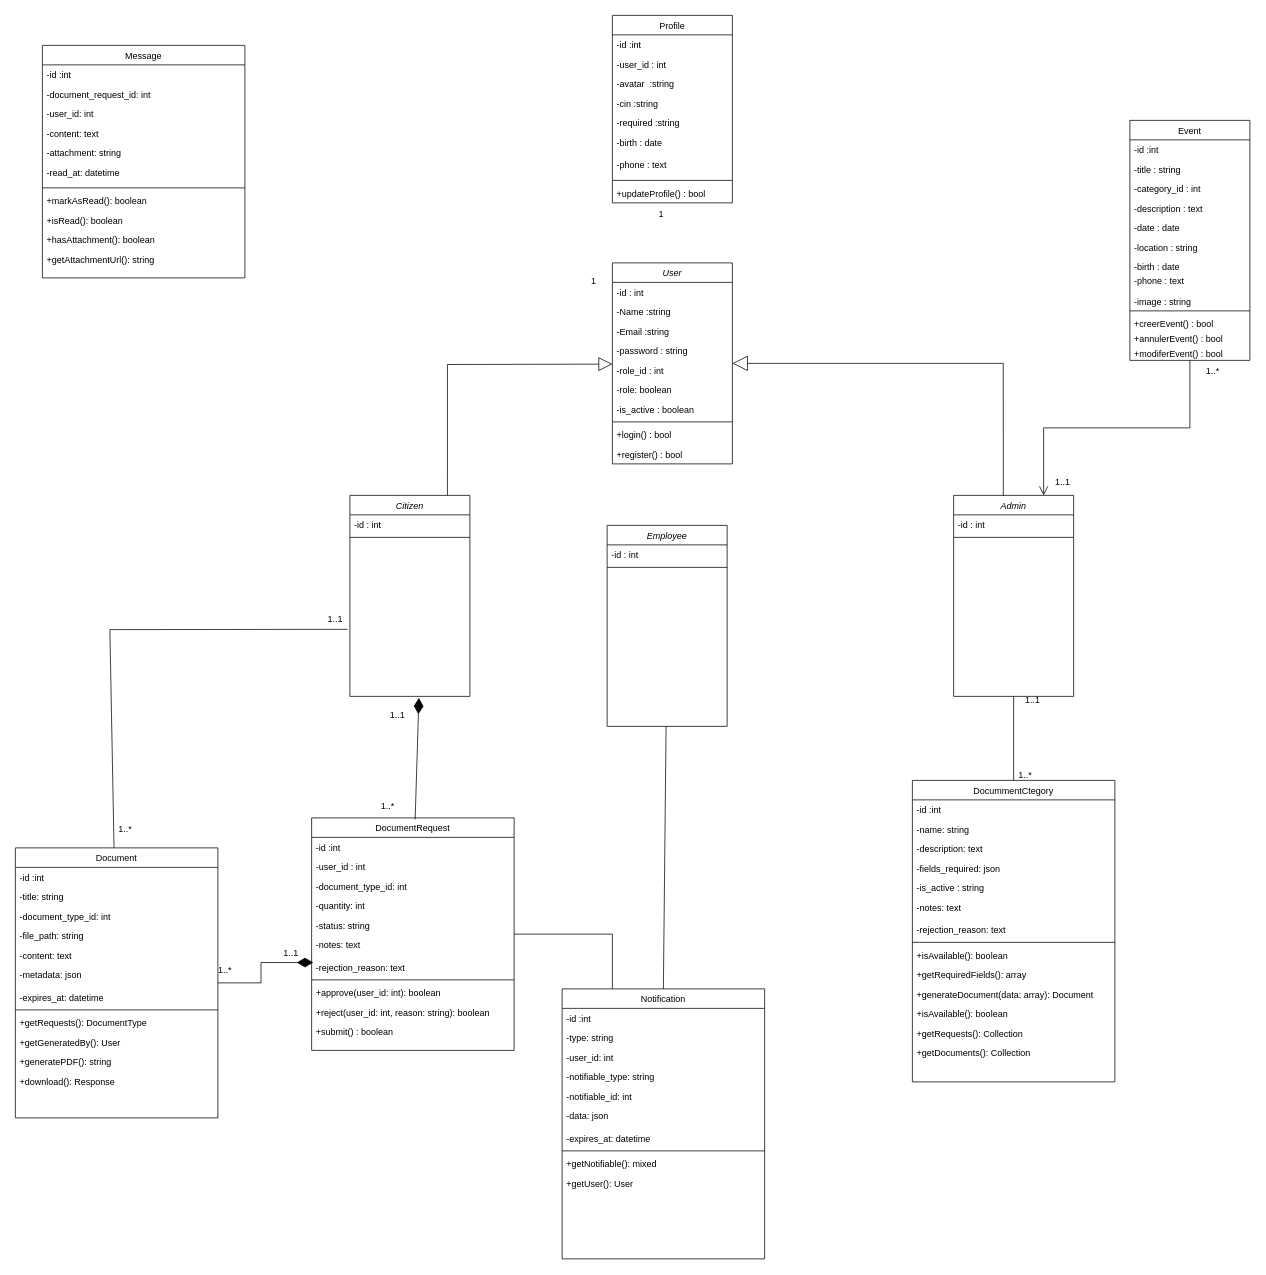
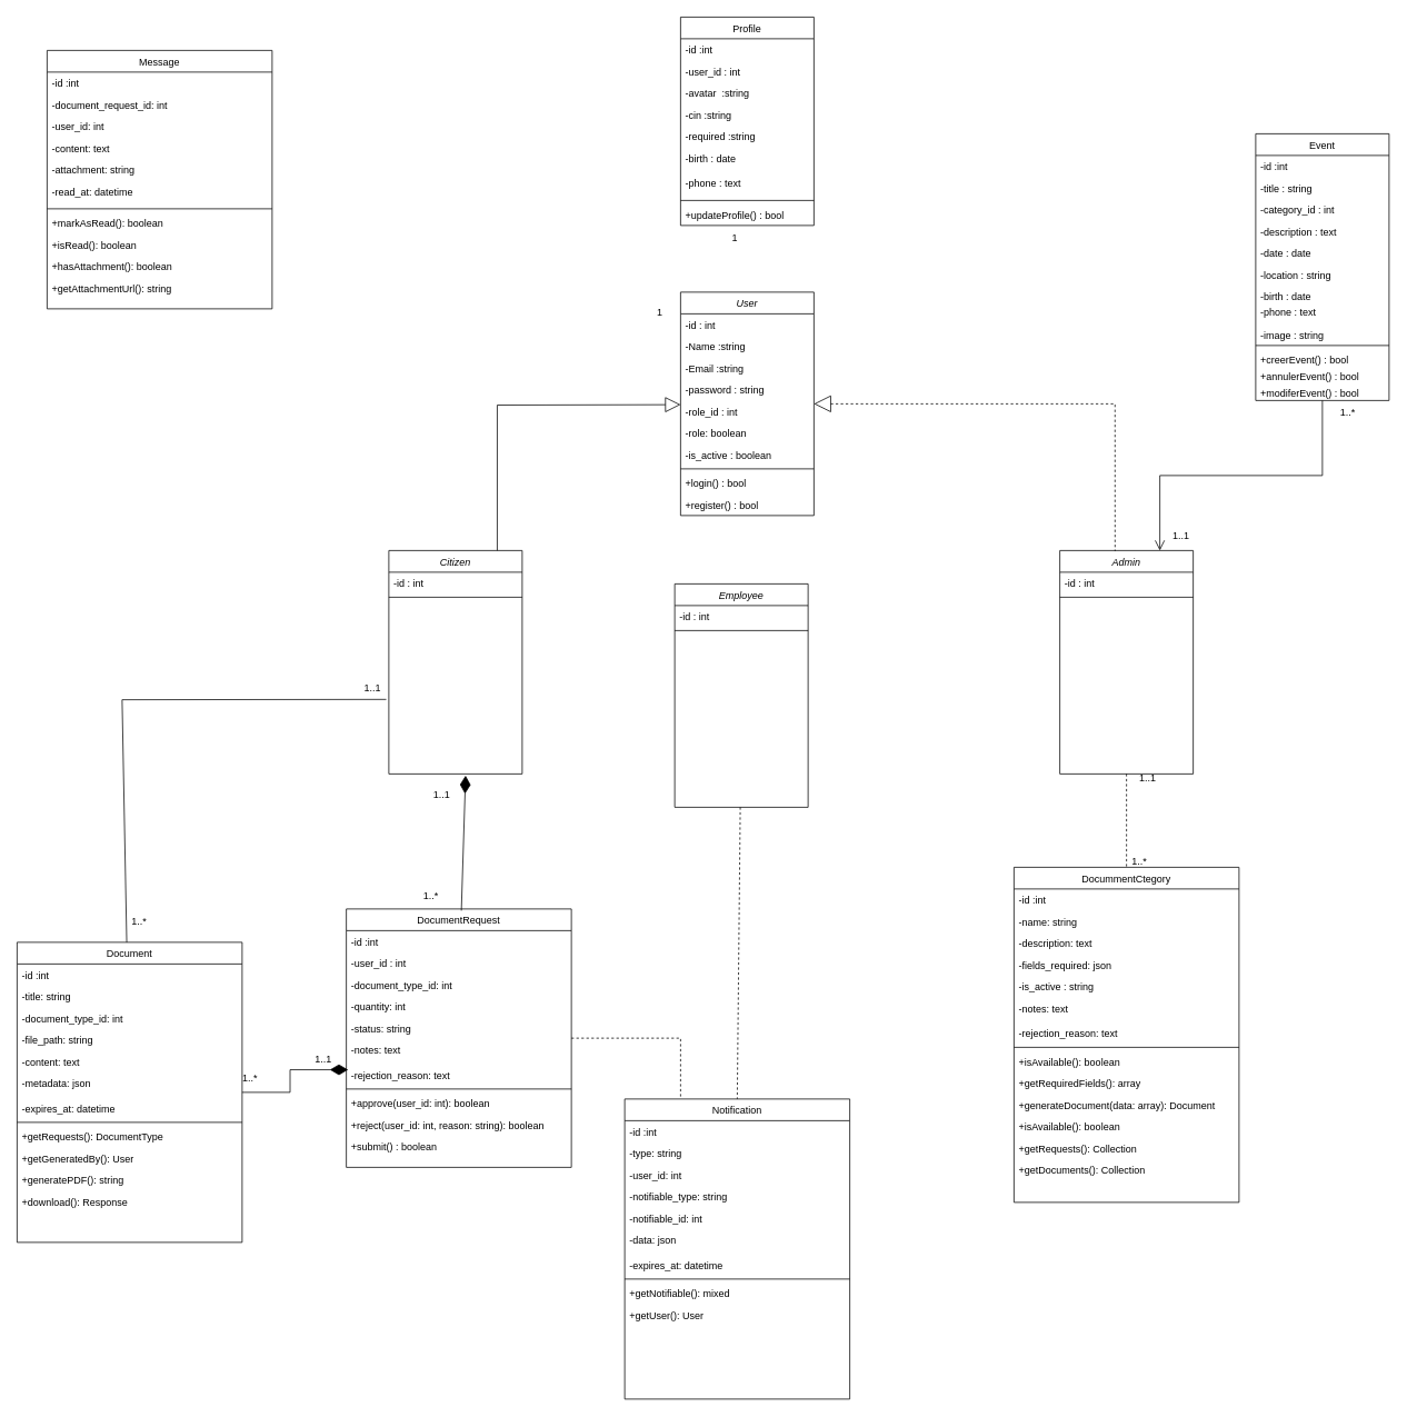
- <mxCell id="116" style="edgeStyle=orthogonalEdgeStyle;rounded=0;orthogonalLoop=1;jettySize=auto;html=1;entryX=0.414;entryY=0.003;entryDx=0;entryDy=0;entryPerimeter=0;endArrow=none;startFill=0;startArrow=block;endSize=8;startSize=18;" edge="1" parent="1" source="2" target="113"><mxGeometry relative="1" as="geometry" /></mxCell>
+ <mxCell id="116" style="edgeStyle=orthogonalEdgeStyle;rounded=0;orthogonalLoop=1;jettySize=auto;html=1;entryX=0.414;entryY=0.003;entryDx=0;entryDy=0;entryPerimeter=0;endArrow=none;startFill=0;startArrow=block;endSize=8;startSize=18;dashed=1;" edge="1" parent="1" source="2" target="113"><mxGeometry relative="1" as="geometry" /></mxCell>
- <mxCell id="112" style="edgeStyle=orthogonalEdgeStyle;rounded=0;orthogonalLoop=1;jettySize=auto;html=1;endArrow=none;startFill=0;" edge="1" parent="1" source="113" target="53"><mxGeometry relative="1" as="geometry" /></mxCell>
+ <mxCell id="112" style="edgeStyle=orthogonalEdgeStyle;rounded=0;orthogonalLoop=1;jettySize=auto;html=1;endArrow=none;startFill=0;dashed=1;" edge="1" parent="1" source="113" target="53"><mxGeometry relative="1" as="geometry" /></mxCell>
- <mxCell id="108" style="rounded=0;orthogonalLoop=1;jettySize=auto;html=1;entryX=0.5;entryY=0;entryDx=0;entryDy=0;endArrow=none;startFill=0;" edge="1" parent="1" source="109" target="93"><mxGeometry relative="1" as="geometry" /></mxCell>
+ <mxCell id="108" style="rounded=0;orthogonalLoop=1;jettySize=auto;html=1;entryX=0.5;entryY=0;entryDx=0;entryDy=0;endArrow=none;startFill=0;dashed=1;" edge="1" parent="1" source="109" target="93"><mxGeometry relative="1" as="geometry" /></mxCell>
- <mxCell id="40" style="edgeStyle=orthogonalEdgeStyle;rounded=0;orthogonalLoop=1;jettySize=auto;html=1;endArrow=none;startFill=0;" edge="1" parent="1" source="41" target="93"><mxGeometry relative="1" as="geometry"><mxPoint x="816" y="1426" as="targetPoint" /><Array as="points"><mxPoint x="816" y="1245" /></Array></mxGeometry></mxCell>
+ <mxCell id="40" style="edgeStyle=orthogonalEdgeStyle;rounded=0;orthogonalLoop=1;jettySize=auto;html=1;endArrow=none;startFill=0;dashed=1;" edge="1" parent="1" source="41" target="93"><mxGeometry relative="1" as="geometry"><mxPoint x="816" y="1426" as="targetPoint" /><Array as="points"><mxPoint x="816" y="1245" /></Array></mxGeometry></mxCell>
